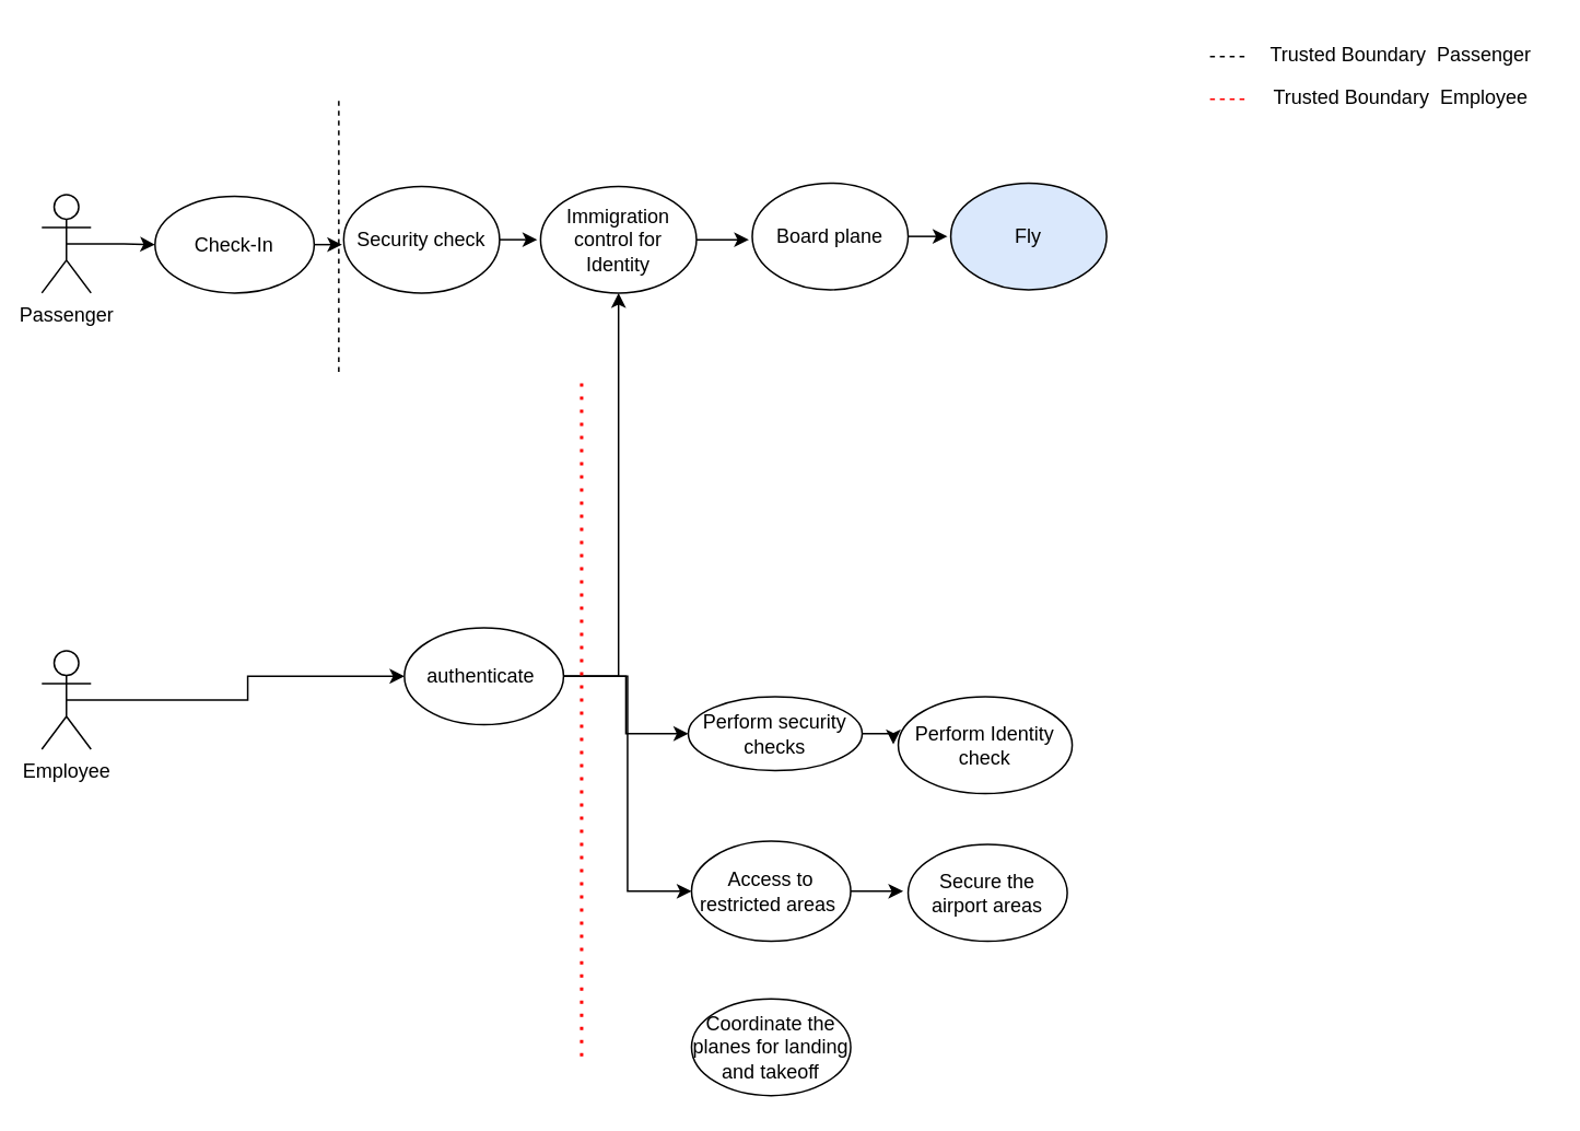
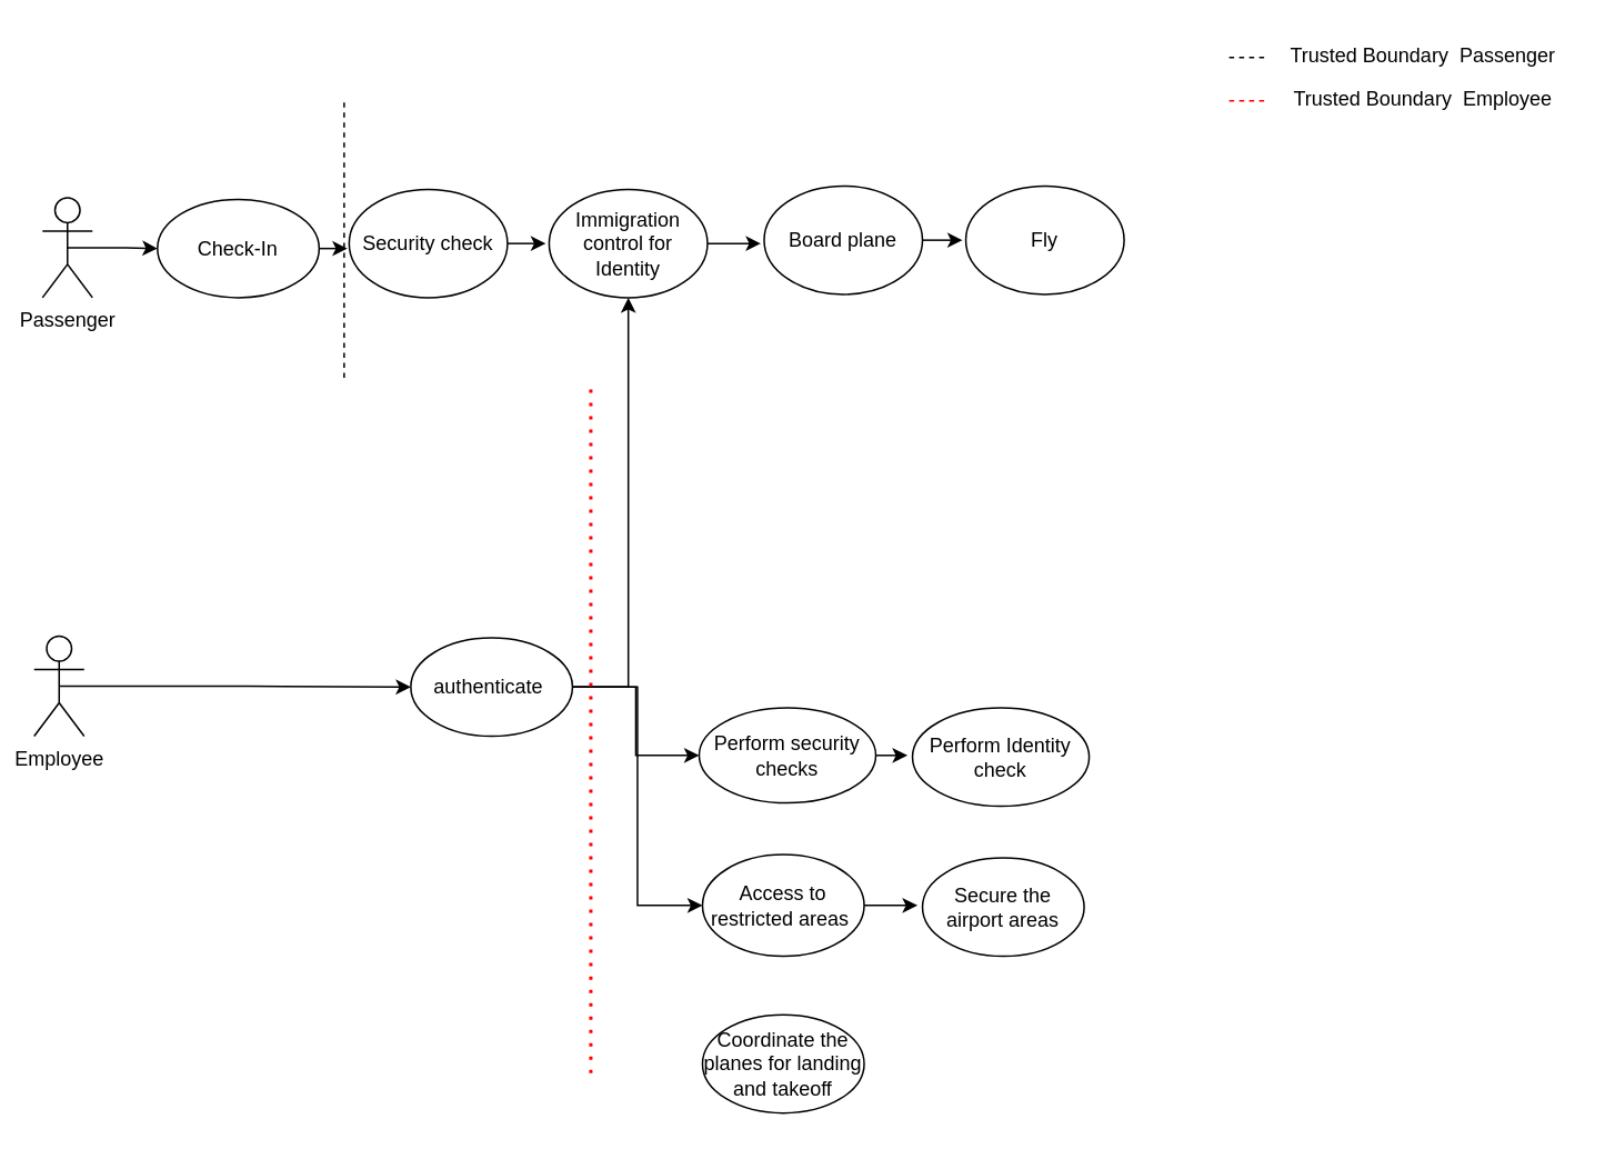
- <mxCell id="14" value="Fly" style="ellipse;whiteSpace=wrap;html=1;fillColor=#dae8fc;" vertex="1" parent="1"><mxGeometry x="579" y="111" width="95" height="65" as="geometry" /></mxCell>
+ <mxCell id="14" value="Fly" style="ellipse;whiteSpace=wrap;html=1;" vertex="1" parent="1"><mxGeometry x="579" y="111" width="95" height="65" as="geometry" /></mxCell>
- <mxCell id="5" value="Employee" style="shape=umlActor;verticalLabelPosition=bottom;verticalAlign=top;html=1;outlineConnect=0;" parent="1" vertex="1"><mxGeometry x="25" y="396" width="30" height="60" as="geometry" /></mxCell>
+ <mxCell id="5" value="Employee" style="shape=umlActor;verticalLabelPosition=bottom;verticalAlign=top;html=1;outlineConnect=0;" parent="1" vertex="1"><mxGeometry x="20" y="381" width="30" height="60" as="geometry" /></mxCell>
- <mxCell id="22" value="Perform security checks" style="ellipse;whiteSpace=wrap;html=1;" vertex="1" parent="1"><mxGeometry x="419" y="424" width="106" height="45" as="geometry" /></mxCell>
+ <mxCell id="22" value="Perform security checks" style="ellipse;whiteSpace=wrap;html=1;" vertex="1" parent="1"><mxGeometry x="419" y="424" width="106" height="57" as="geometry" /></mxCell>
